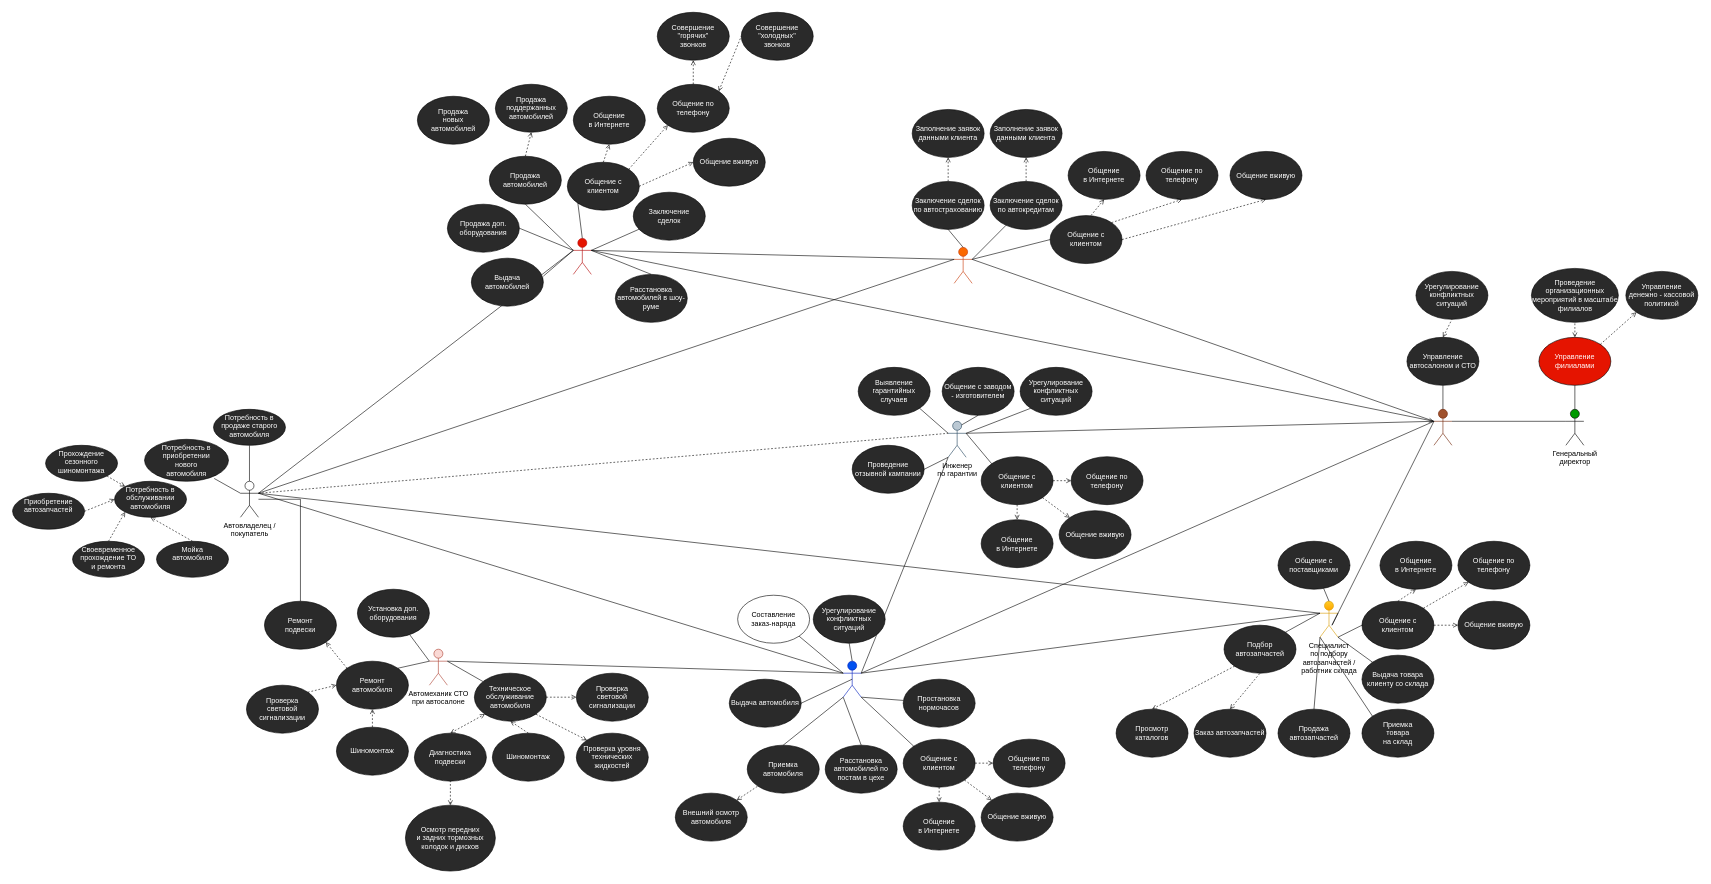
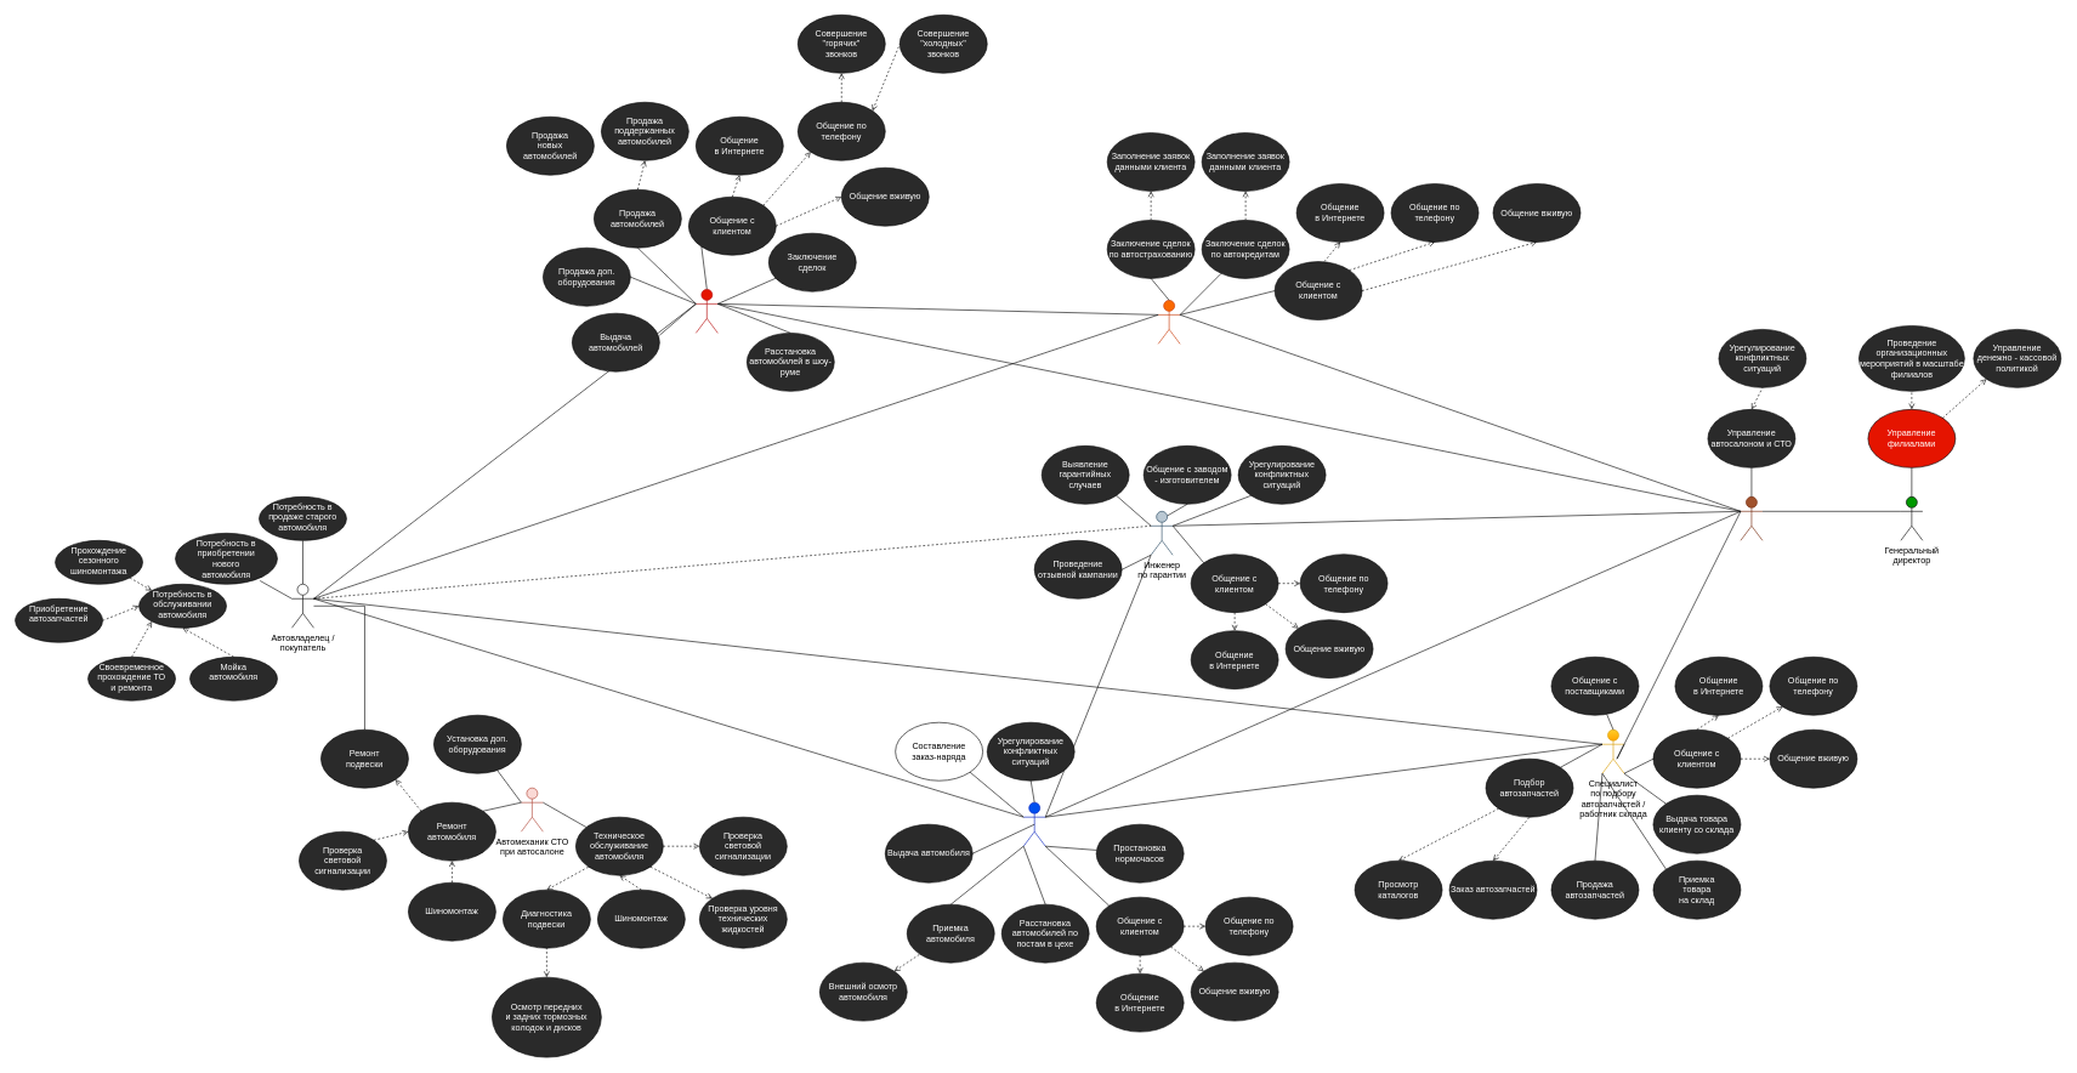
- <mxCell id="25" value="" style="endArrow=open;html=1;rounded=0;fontColor=#FFFFFF;exitX=1;exitY=0.333;exitDx=0;exitDy=0;exitPerimeter=0;entryX=0;entryY=0.333;entryDx=0;entryDy=0;entryPerimeter=0;" parent="1" source="7" target="13" edge="1"><mxGeometry width="50" height="50" relative="1" as="geometry"><mxPoint x="1370" y="852" as="sourcePoint" /><mxPoint x="1420" y="802" as="targetPoint" /></mxGeometry></mxCell>
+ <mxCell id="25" value="" style="endArrow=none;html=1;rounded=0;fontColor=#FFFFFF;exitX=1;exitY=0.333;exitDx=0;exitDy=0;exitPerimeter=0;entryX=0;entryY=0.333;entryDx=0;entryDy=0;entryPerimeter=0;" parent="1" source="7" target="13" edge="1"><mxGeometry width="50" height="50" relative="1" as="geometry"><mxPoint x="1370" y="852" as="sourcePoint" /><mxPoint x="1420" y="802" as="targetPoint" /></mxGeometry></mxCell>
- <mxCell id="19" value="" style="endArrow=none;html=1;rounded=0;fontColor=#FFFFFF;exitX=1;exitY=0.333;exitDx=0;exitDy=0;exitPerimeter=0;entryX=0;entryY=0.333;entryDx=0;entryDy=0;entryPerimeter=0;" parent="1" source="6" target="5" edge="1"><mxGeometry width="50" height="50" relative="1" as="geometry"><mxPoint x="1160" y="1072" as="sourcePoint" /><mxPoint x="1210" y="1022" as="targetPoint" /></mxGeometry></mxCell>
- <mxCell id="47" value="" style="endArrow=open;html=1;rounded=0;fontColor=#FFFFFF;exitX=0.5;exitY=0;exitDx=0;exitDy=0;entryX=0;entryY=1;entryDx=0;entryDy=0;dashed=1;endFill=0;startArrow=open;startFill=0;" parent="1" source="46" target="45" edge="1"><mxGeometry width="50" height="50" relative="1" as="geometry"><mxPoint x="895" y="1282" as="sourcePoint" /><mxPoint x="945" y="1232" as="targetPoint" /></mxGeometry></mxCell>
+ <mxCell id="47" value="" style="endArrow=none;html=1;rounded=0;fontColor=#FFFFFF;exitX=0.5;exitY=0;exitDx=0;exitDy=0;entryX=0;entryY=1;entryDx=0;entryDy=0;dashed=1;endFill=0;startArrow=open;startFill=0;" parent="1" source="46" target="45" edge="1"><mxGeometry width="50" height="50" relative="1" as="geometry"><mxPoint x="895" y="1282" as="sourcePoint" /><mxPoint x="945" y="1232" as="targetPoint" /></mxGeometry></mxCell>
